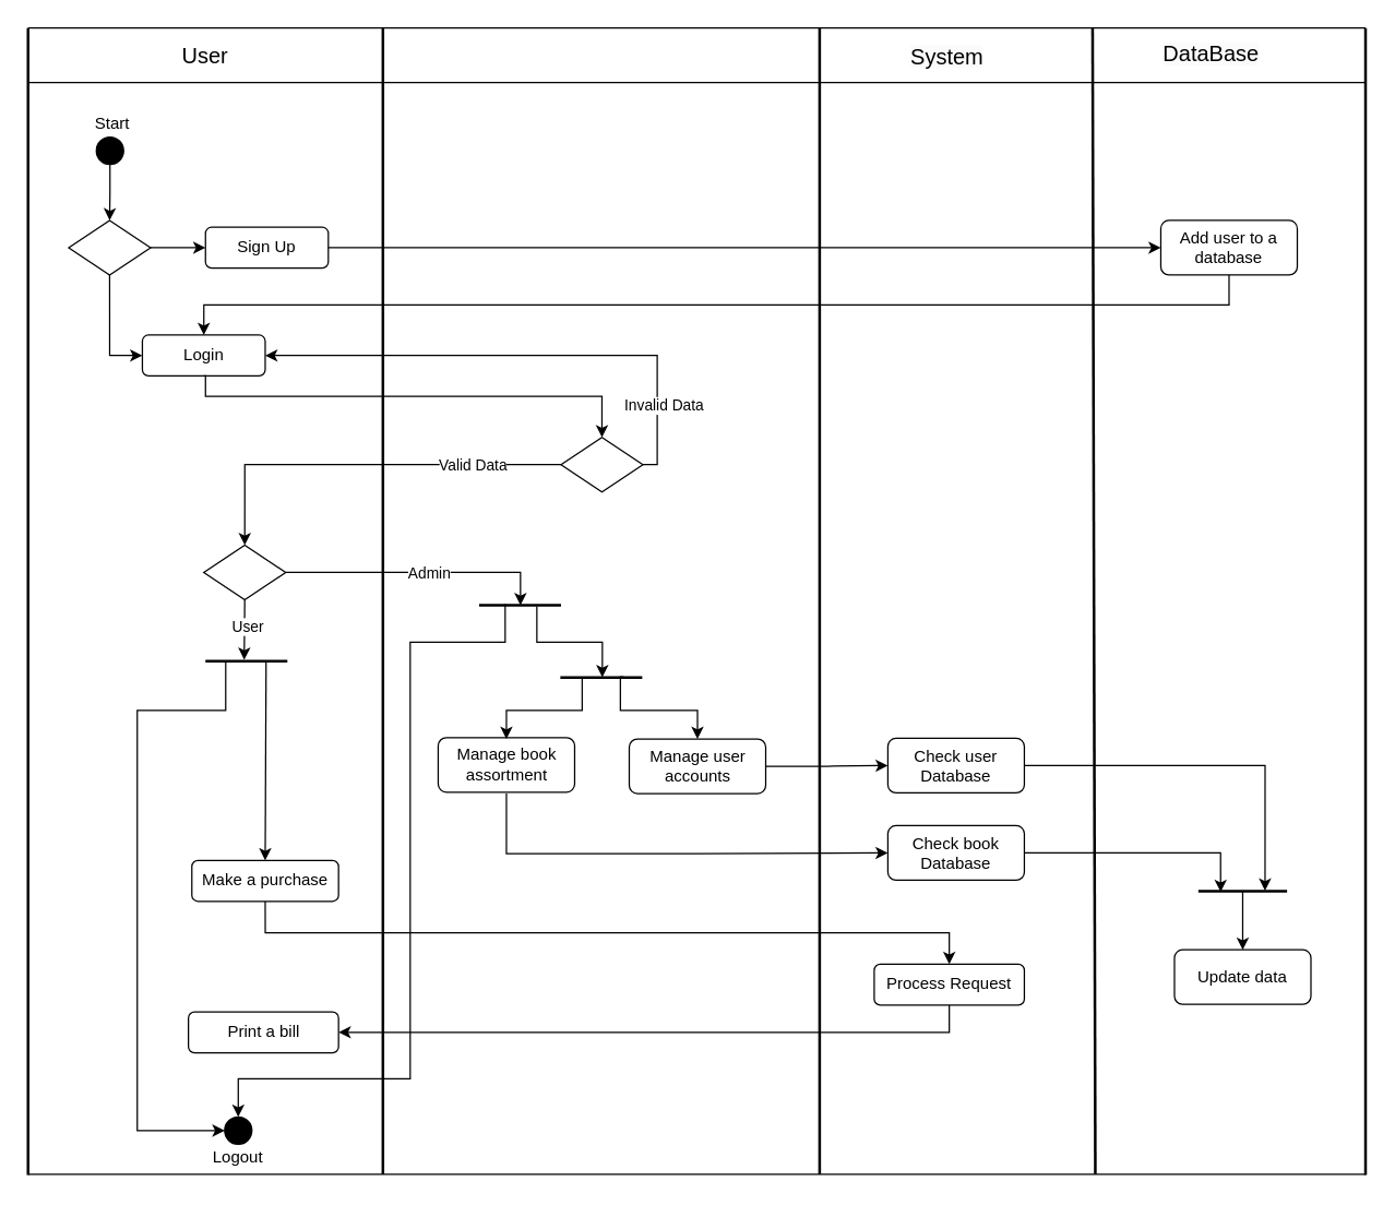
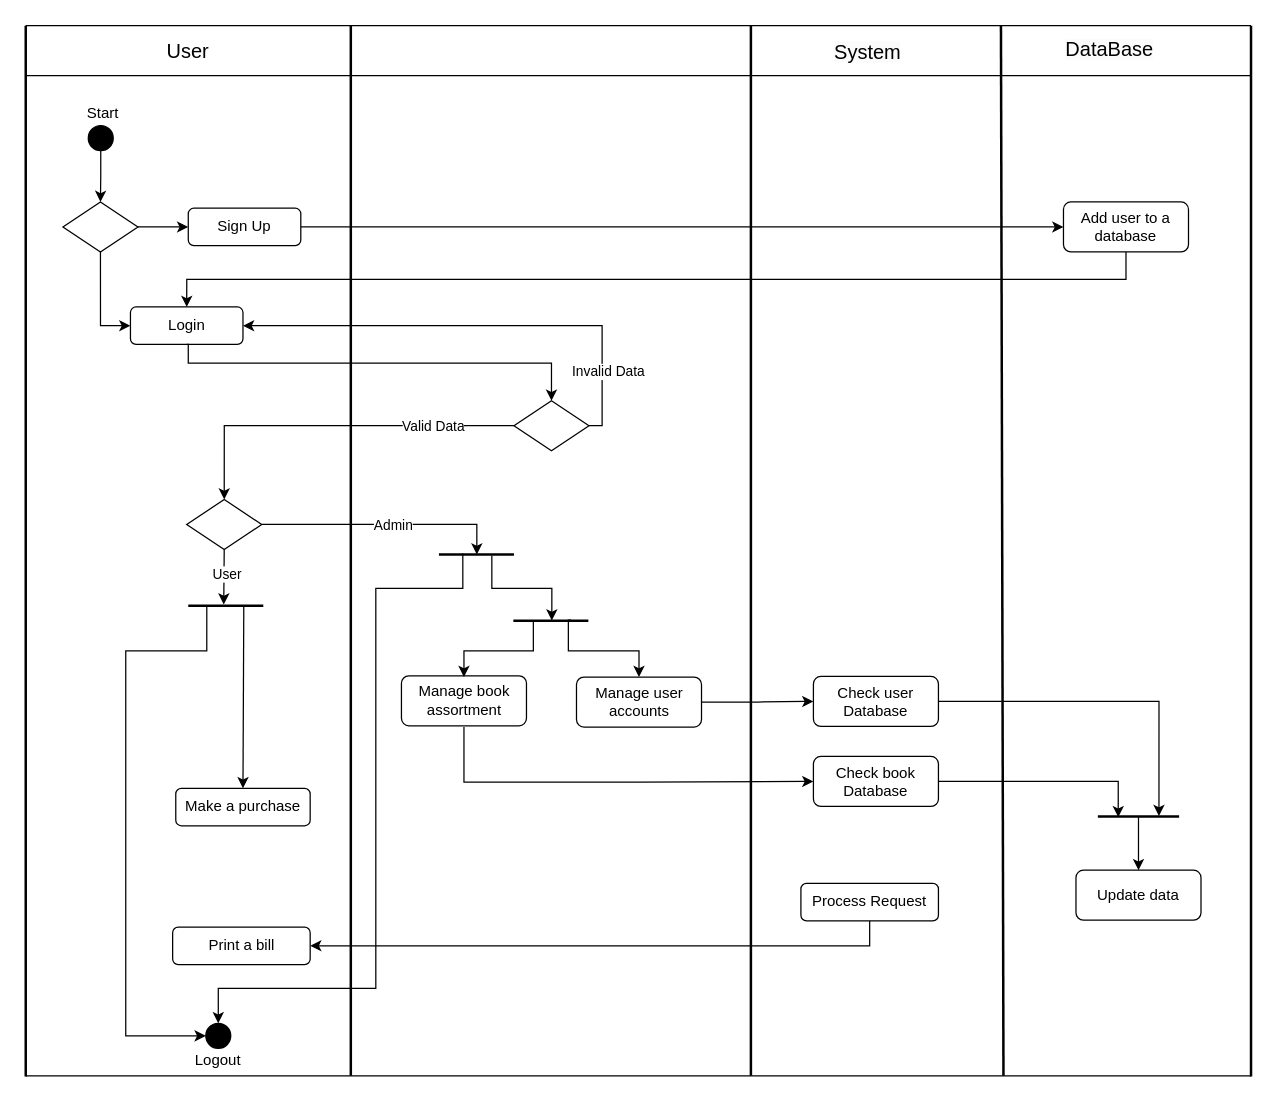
- <mxCell id="33" style="edgeStyle=orthogonalEdgeStyle;rounded=0;orthogonalLoop=1;jettySize=auto;html=1;exitX=0.5;exitY=1;exitDx=0;exitDy=0;entryX=0.5;entryY=0;entryDx=0;entryDy=0;" edge="1" parent="1" source="34" target="48"><mxGeometry relative="1" as="geometry"><mxPoint x="740" y="700" as="targetPoint" /></mxGeometry></mxCell>
